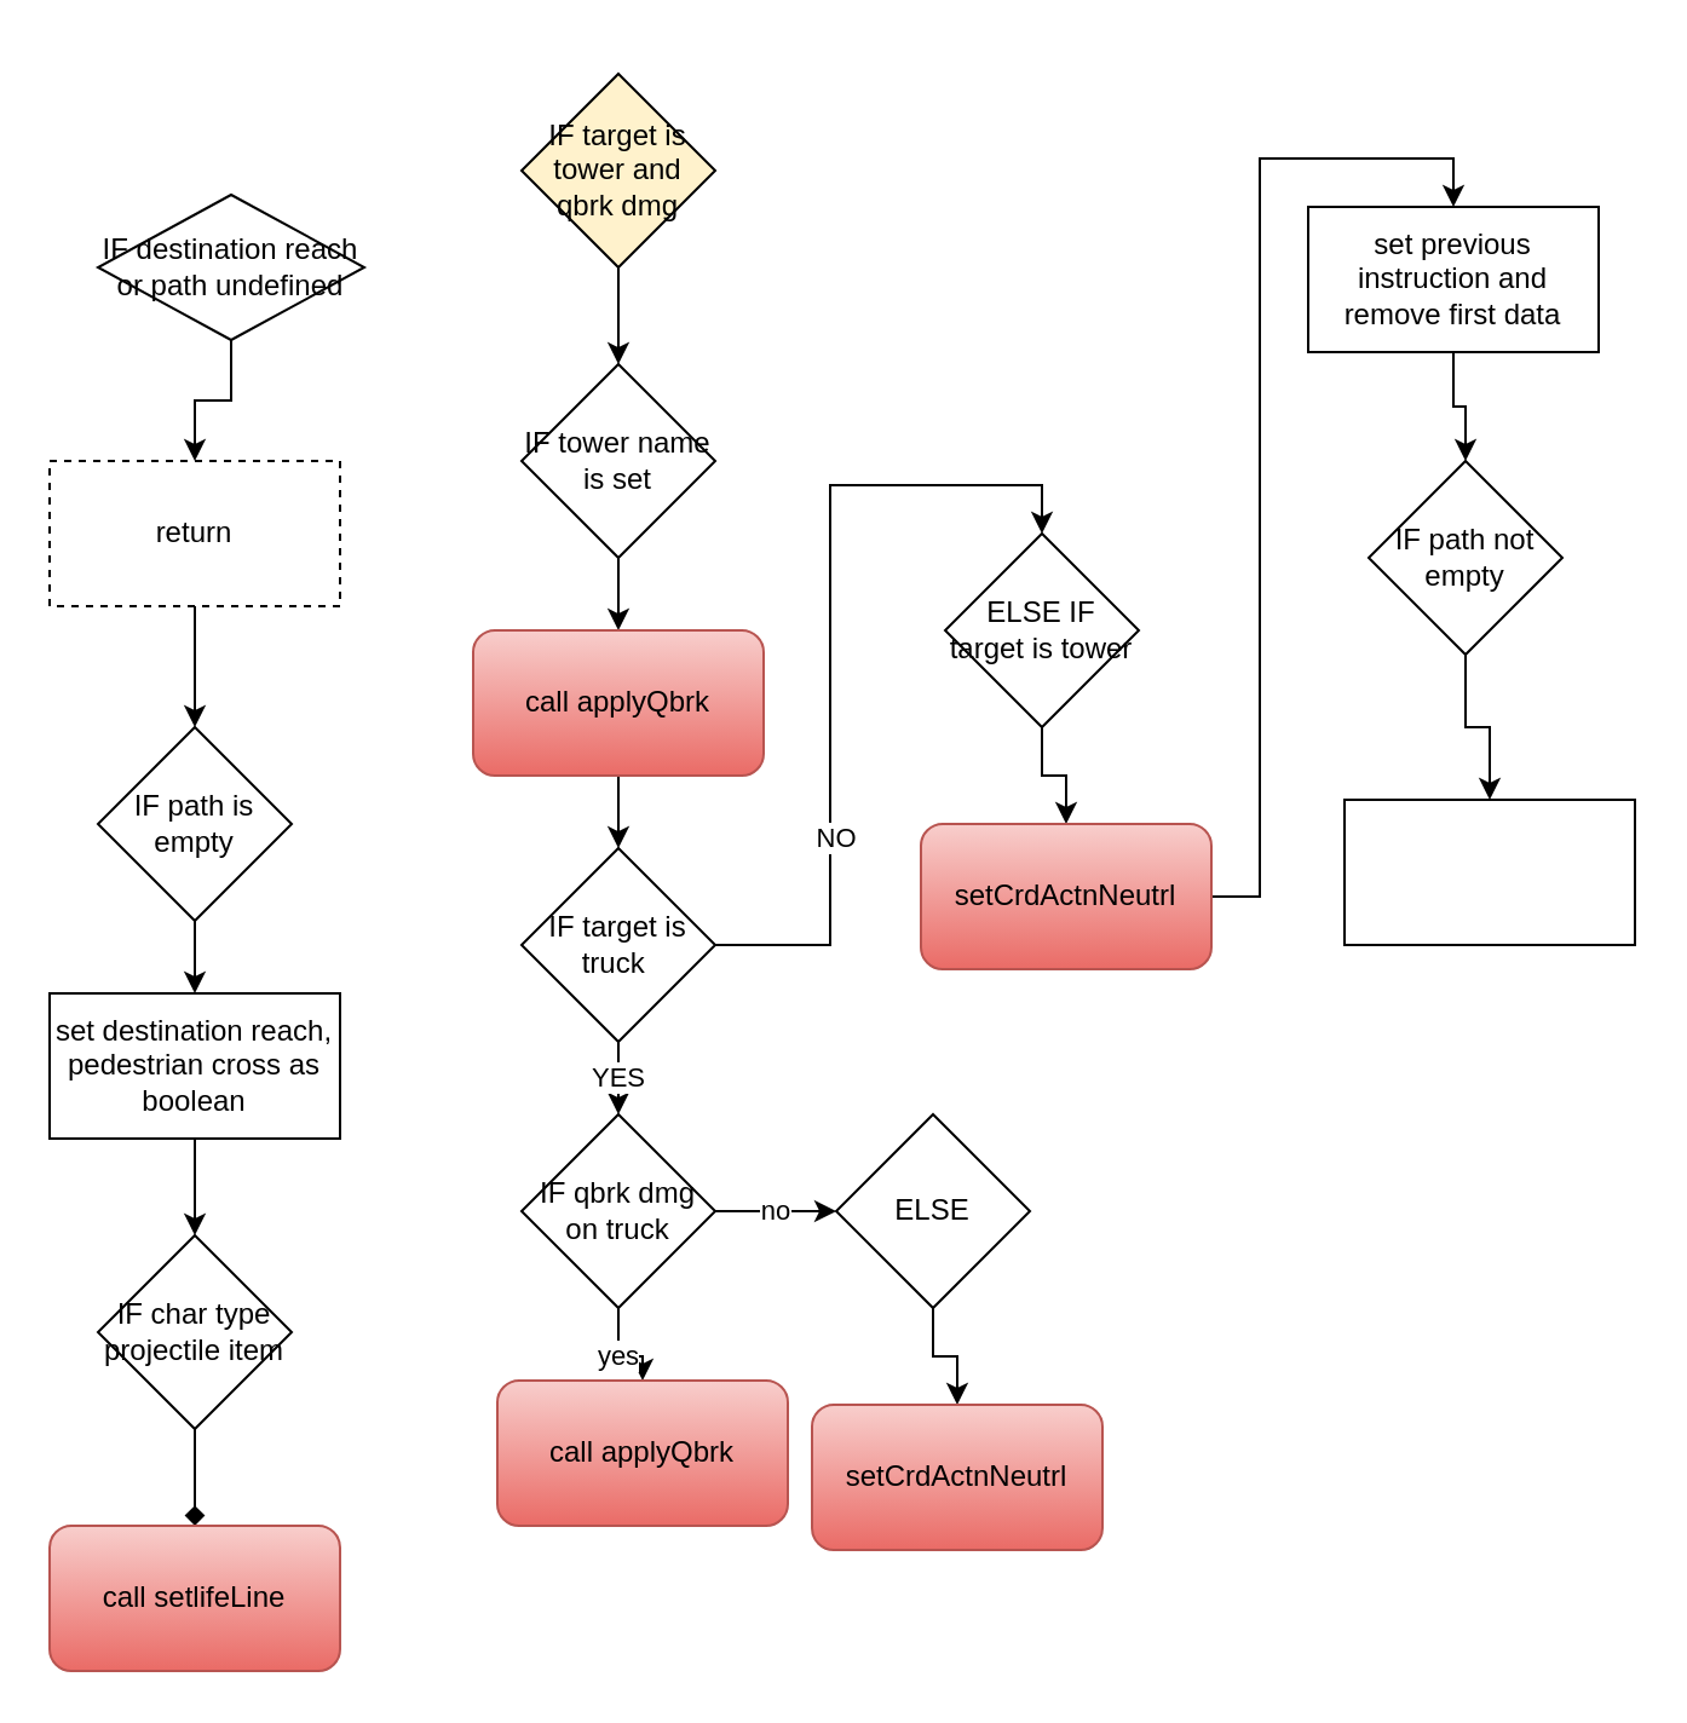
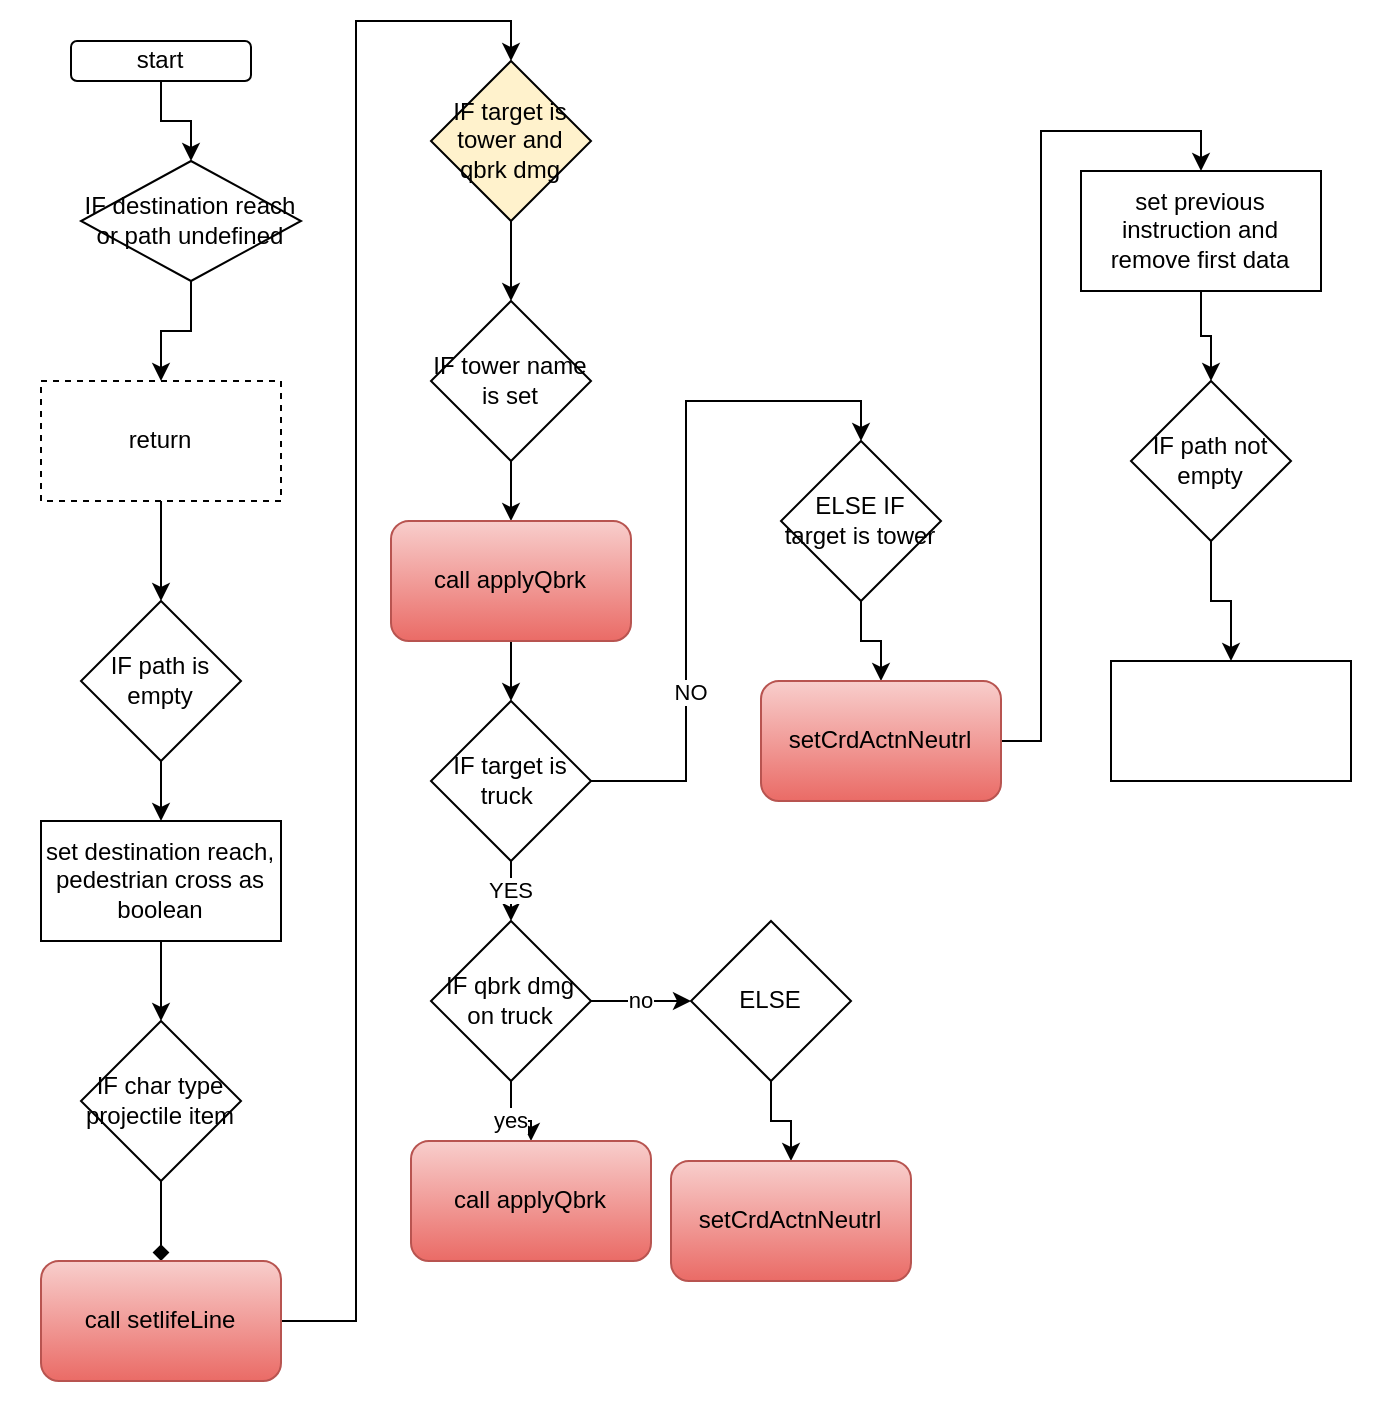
+ <mxCell id="3" value="start" style="rounded=1;whiteSpace=wrap;html=1;" vertex="1" parent="1"><mxGeometry x="35" y="20" width="90" height="20" as="geometry" /></mxCell>
+ <mxCell id="2" value="" style="edgeStyle=orthogonalEdgeStyle;rounded=0;orthogonalLoop=1;jettySize=auto;html=1;" edge="1" parent="1" source="3" target="5"><mxGeometry relative="1" as="geometry" /></mxCell>
+ <mxCell id="14" style="edgeStyle=orthogonalEdgeStyle;rounded=0;orthogonalLoop=1;jettySize=auto;html=1;entryX=0.5;entryY=0;entryDx=0;entryDy=0;" edge="1" parent="1" source="15" target="17"><mxGeometry relative="1" as="geometry" /></mxCell>
